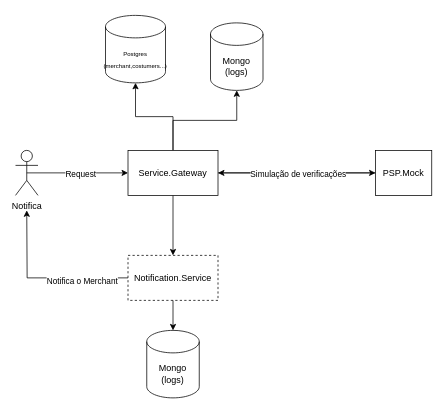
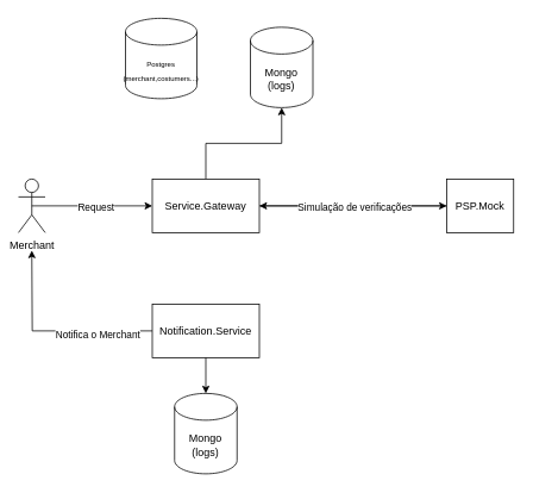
- <mxCell id="5" style="edgeStyle=orthogonalEdgeStyle;rounded=0;orthogonalLoop=1;jettySize=auto;html=1;" edge="1" parent="1" source="7" target="16"><mxGeometry relative="1" as="geometry"><mxPoint x="230" y="100" as="targetPoint" /></mxGeometry></mxCell>
- <mxCell id="2" value="Notifica" style="shape=umlActor;verticalLabelPosition=bottom;verticalAlign=top;outlineConnect=0;html=1;" vertex="1" parent="1"><mxGeometry x="20" y="200" width="30" height="60" as="geometry" /></mxCell>
+ <mxCell id="2" value="Merchant" style="shape=umlActor;verticalLabelPosition=bottom;verticalAlign=top;outlineConnect=0;html=1;" vertex="1" parent="1"><mxGeometry x="20" y="200" width="30" height="60" as="geometry" /></mxCell>
- <mxCell id="4" style="edgeStyle=orthogonalEdgeStyle;rounded=0;orthogonalLoop=1;jettySize=auto;html=1;" edge="1" parent="1" source="7" target="15"><mxGeometry relative="1" as="geometry"><mxPoint x="230" y="340" as="targetPoint" /></mxGeometry></mxCell>
- <mxCell id="15" value="Notification.Service" style="rounded=0;whiteSpace=wrap;html=1;dashed=1;" vertex="1" parent="1"><mxGeometry x="170" y="340" width="120" height="60" as="geometry" /></mxCell>
+ <mxCell id="15" value="Notification.Service" style="rounded=0;whiteSpace=wrap;html=1;" vertex="1" parent="1"><mxGeometry x="170" y="340" width="120" height="60" as="geometry" /></mxCell>
